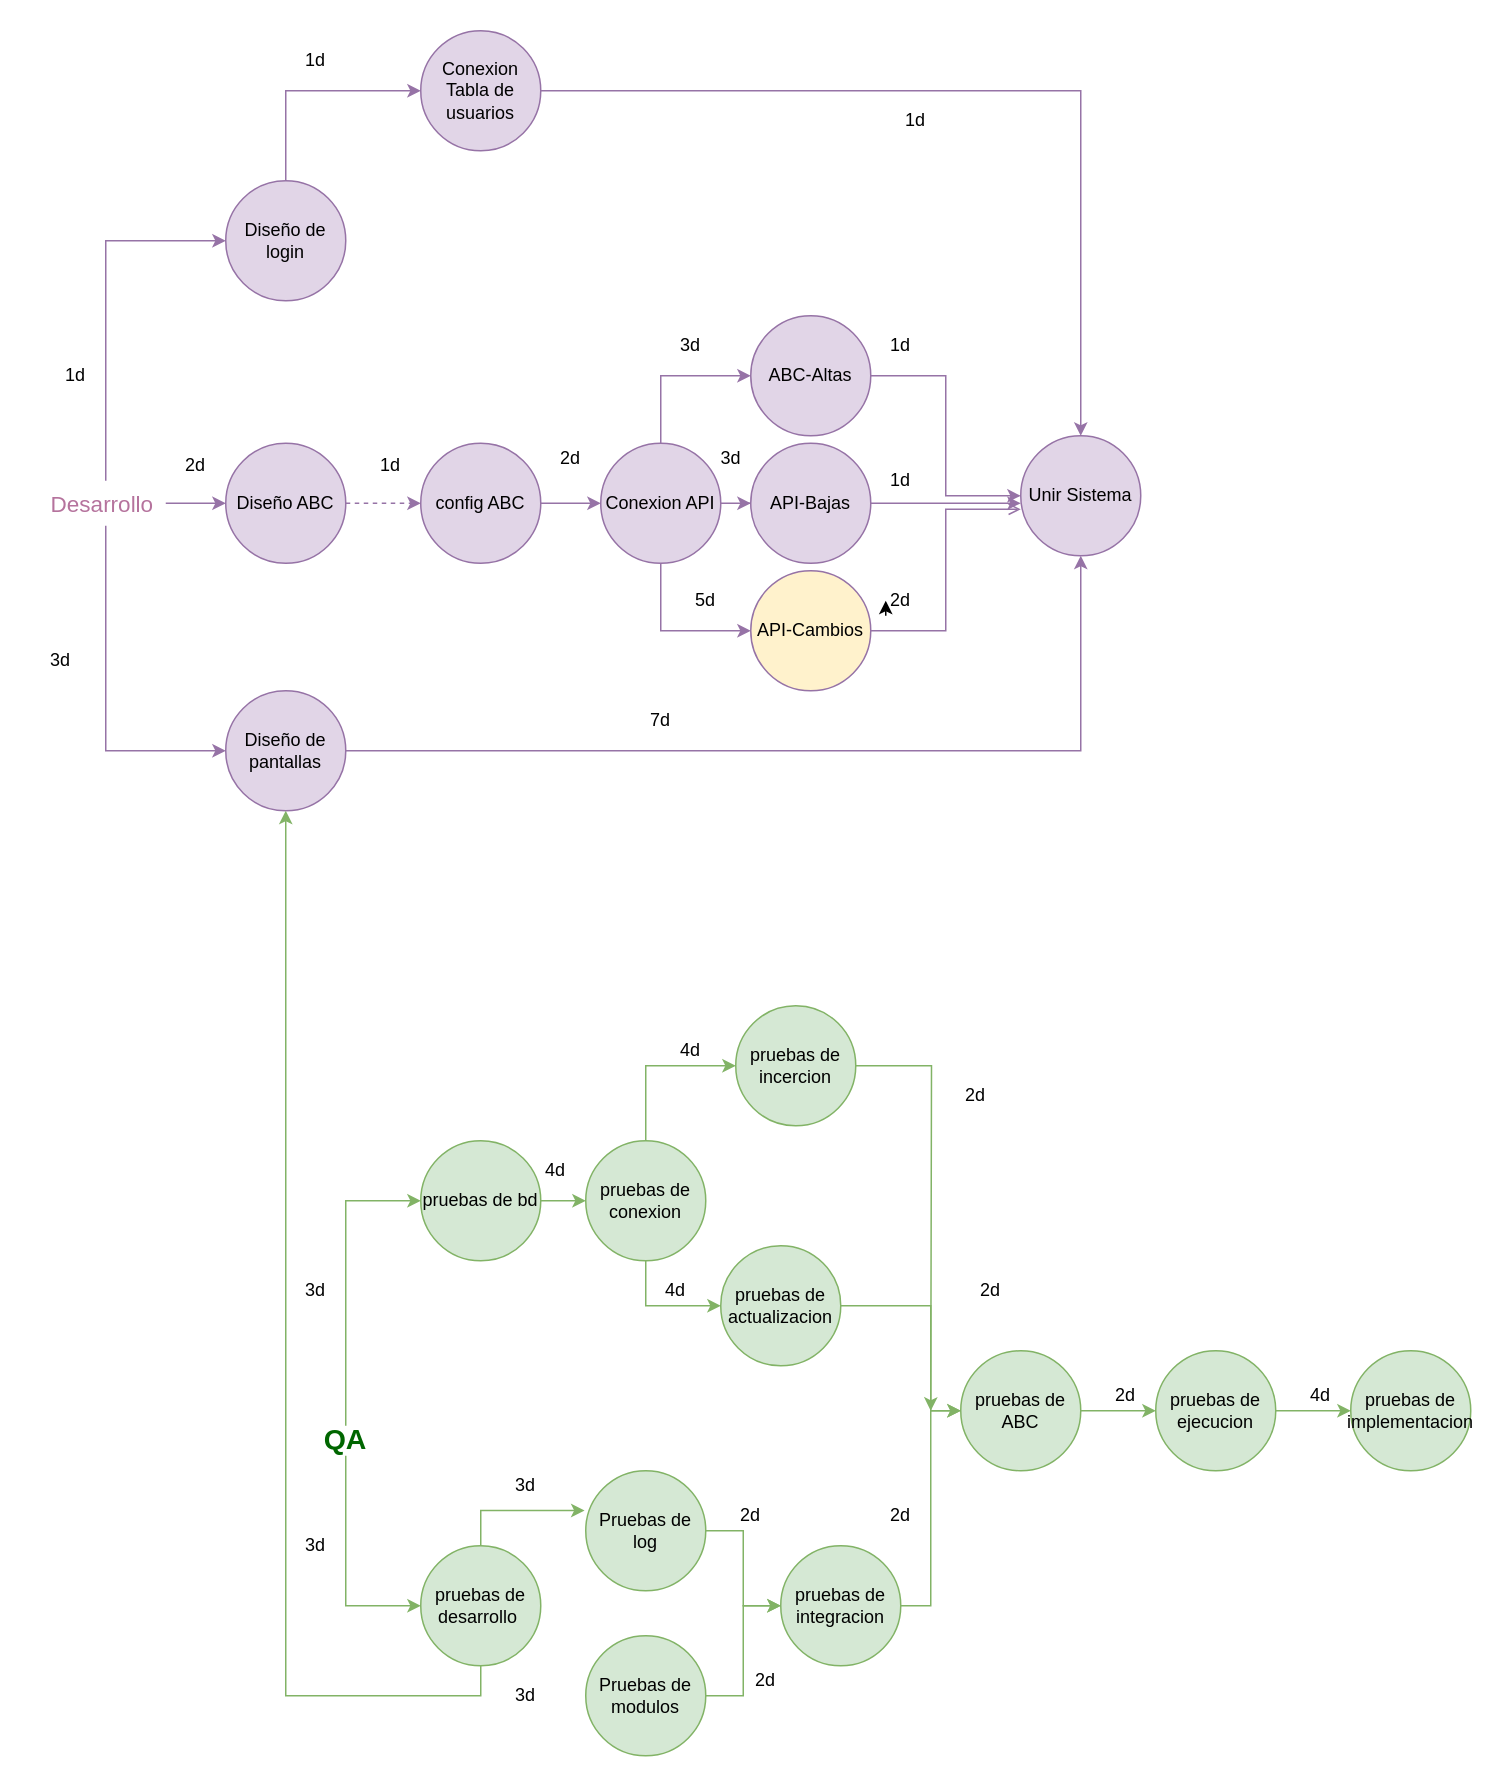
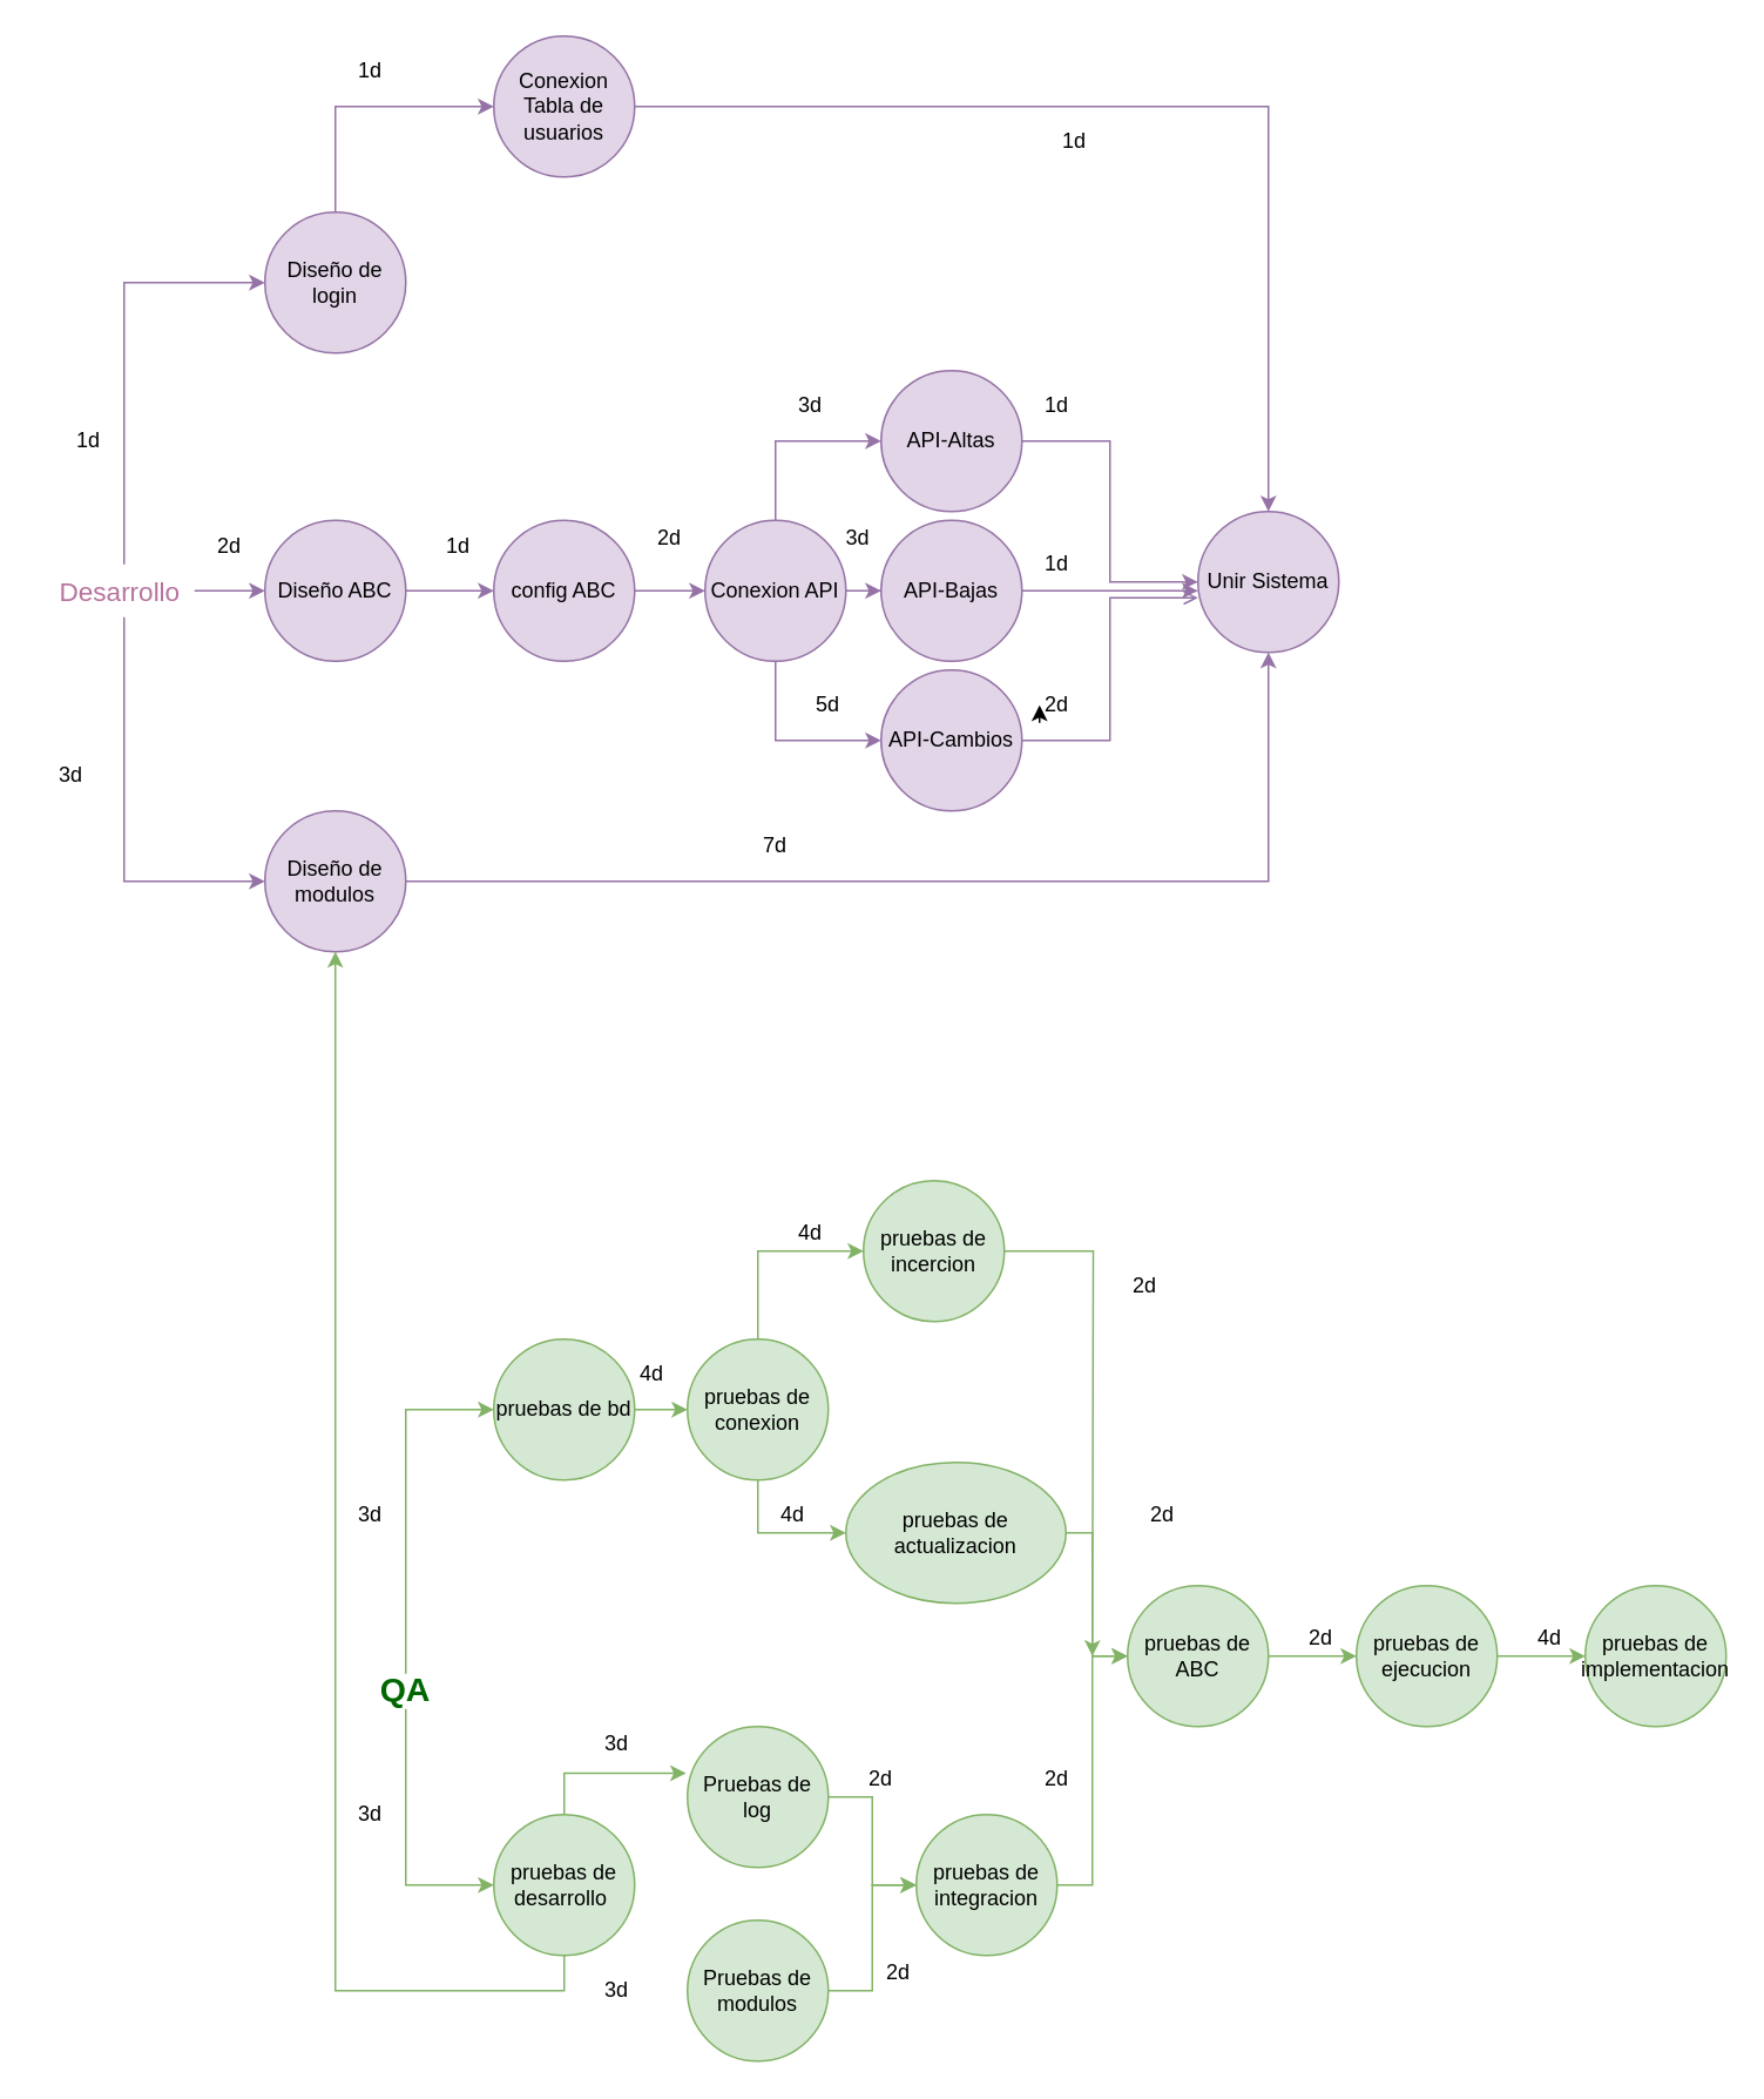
- <mxCell id="21" value="ABC-Altas" style="ellipse;whiteSpace=wrap;html=1;aspect=fixed;fillColor=#e1d5e7;strokeColor=#9673a6;" vertex="1" parent="1"><mxGeometry x="500" y="210" width="80" height="80" as="geometry" /></mxCell>
+ <mxCell id="21" value="API-Altas" style="ellipse;whiteSpace=wrap;html=1;aspect=fixed;fillColor=#e1d5e7;strokeColor=#9673a6;" vertex="1" parent="1"><mxGeometry x="500" y="210" width="80" height="80" as="geometry" /></mxCell>
- <mxCell id="8" style="edgeStyle=orthogonalEdgeStyle;rounded=0;orthogonalLoop=1;jettySize=auto;html=1;exitX=1;exitY=0.5;exitDx=0;exitDy=0;entryX=0;entryY=0.5;entryDx=0;entryDy=0;fillColor=#e1d5e7;strokeColor=#9673a6;dashed=1;" edge="1" parent="1" source="9" target="15"><mxGeometry relative="1" as="geometry" /></mxCell>
+ <mxCell id="8" style="edgeStyle=orthogonalEdgeStyle;rounded=0;orthogonalLoop=1;jettySize=auto;html=1;exitX=1;exitY=0.5;exitDx=0;exitDy=0;entryX=0;entryY=0.5;entryDx=0;entryDy=0;fillColor=#e1d5e7;strokeColor=#9673a6;" edge="1" parent="1" source="9" target="15"><mxGeometry relative="1" as="geometry" /></mxCell>
- <mxCell id="25" value="API-Cambios" style="ellipse;whiteSpace=wrap;html=1;aspect=fixed;fillColor=#fff2cc;strokeColor=#9673a6;" vertex="1" parent="1"><mxGeometry x="500" y="380" width="80" height="80" as="geometry" /></mxCell>
+ <mxCell id="25" value="API-Cambios" style="ellipse;whiteSpace=wrap;html=1;aspect=fixed;fillColor=#e1d5e7;strokeColor=#9673a6;" vertex="1" parent="1"><mxGeometry x="500" y="380" width="80" height="80" as="geometry" /></mxCell>
- <mxCell id="11" value="Diseño de pantallas" style="ellipse;whiteSpace=wrap;html=1;aspect=fixed;fillColor=#e1d5e7;strokeColor=#9673a6;" vertex="1" parent="1"><mxGeometry x="150" y="460" width="80" height="80" as="geometry" /></mxCell>
+ <mxCell id="11" value="Diseño de modulos" style="ellipse;whiteSpace=wrap;html=1;aspect=fixed;fillColor=#e1d5e7;strokeColor=#9673a6;" vertex="1" parent="1"><mxGeometry x="150" y="460" width="80" height="80" as="geometry" /></mxCell>
- <mxCell id="56" value="pruebas de actualizacion" style="ellipse;whiteSpace=wrap;html=1;aspect=fixed;fillColor=#d5e8d4;strokeColor=#82b366;" vertex="1" parent="1"><mxGeometry x="480" y="830" width="80" height="80" as="geometry" /></mxCell>
+ <mxCell id="56" value="pruebas de actualizacion" style="ellipse;whiteSpace=wrap;html=1;aspect=fixed;fillColor=#d5e8d4;strokeColor=#82b366;" vertex="1" parent="1"><mxGeometry x="480" y="830" width="125" height="80" as="geometry" /></mxCell>
